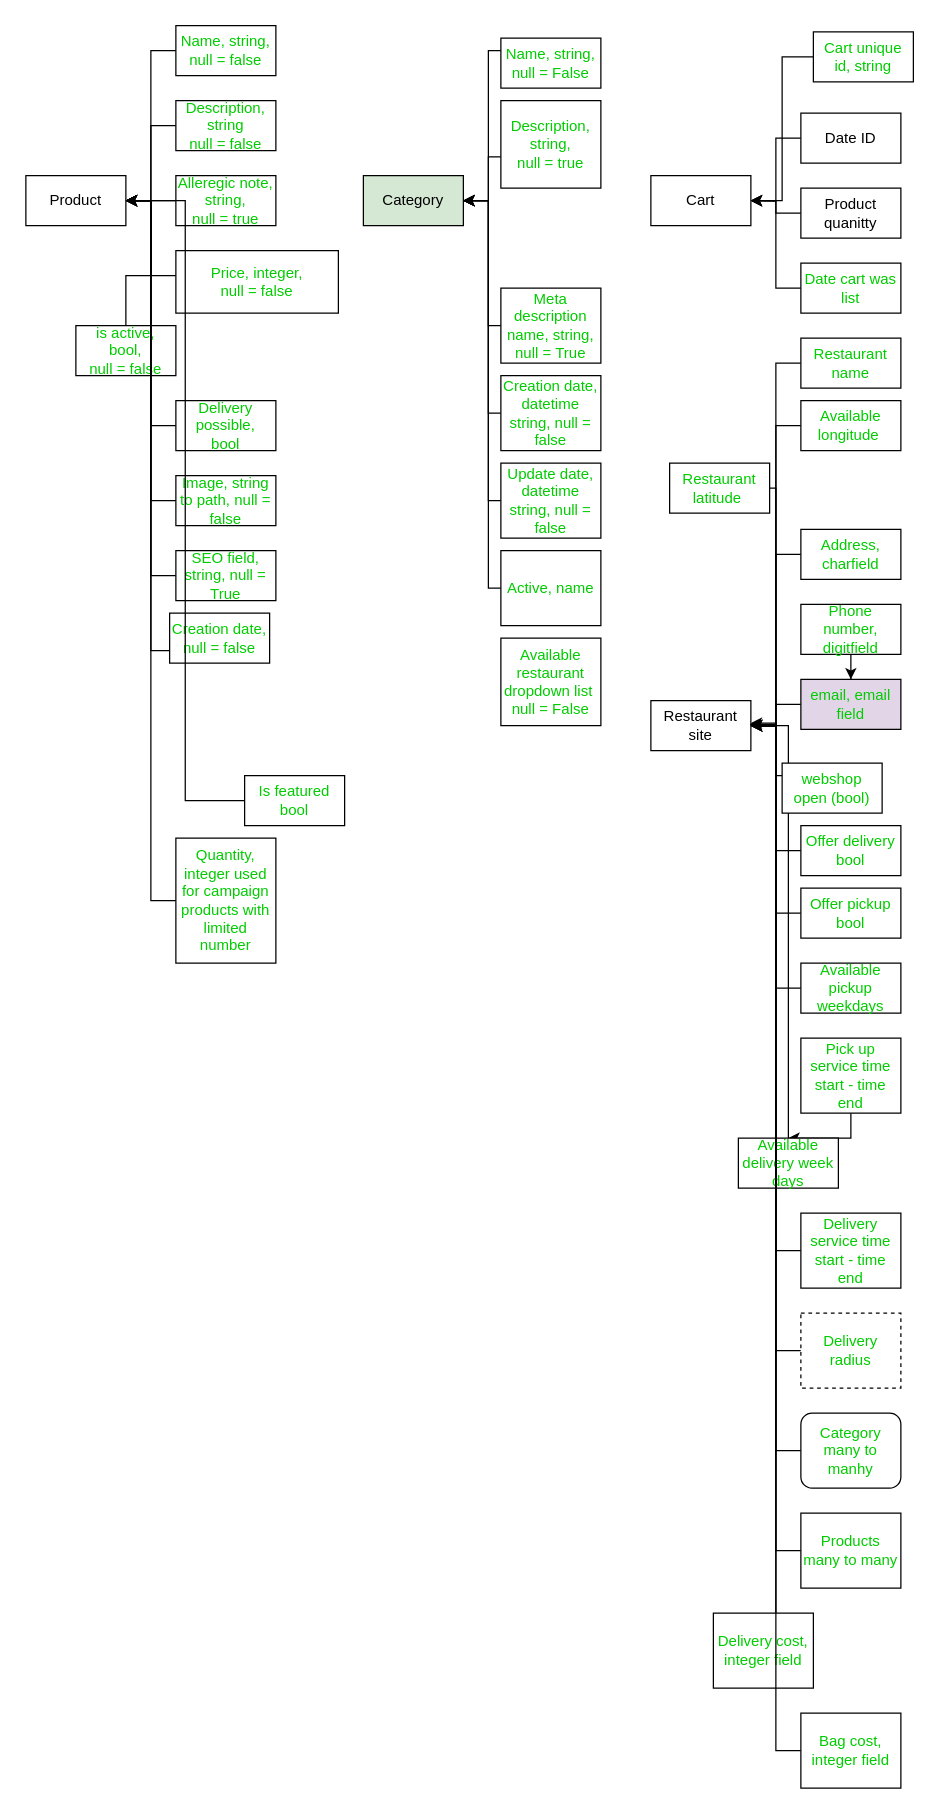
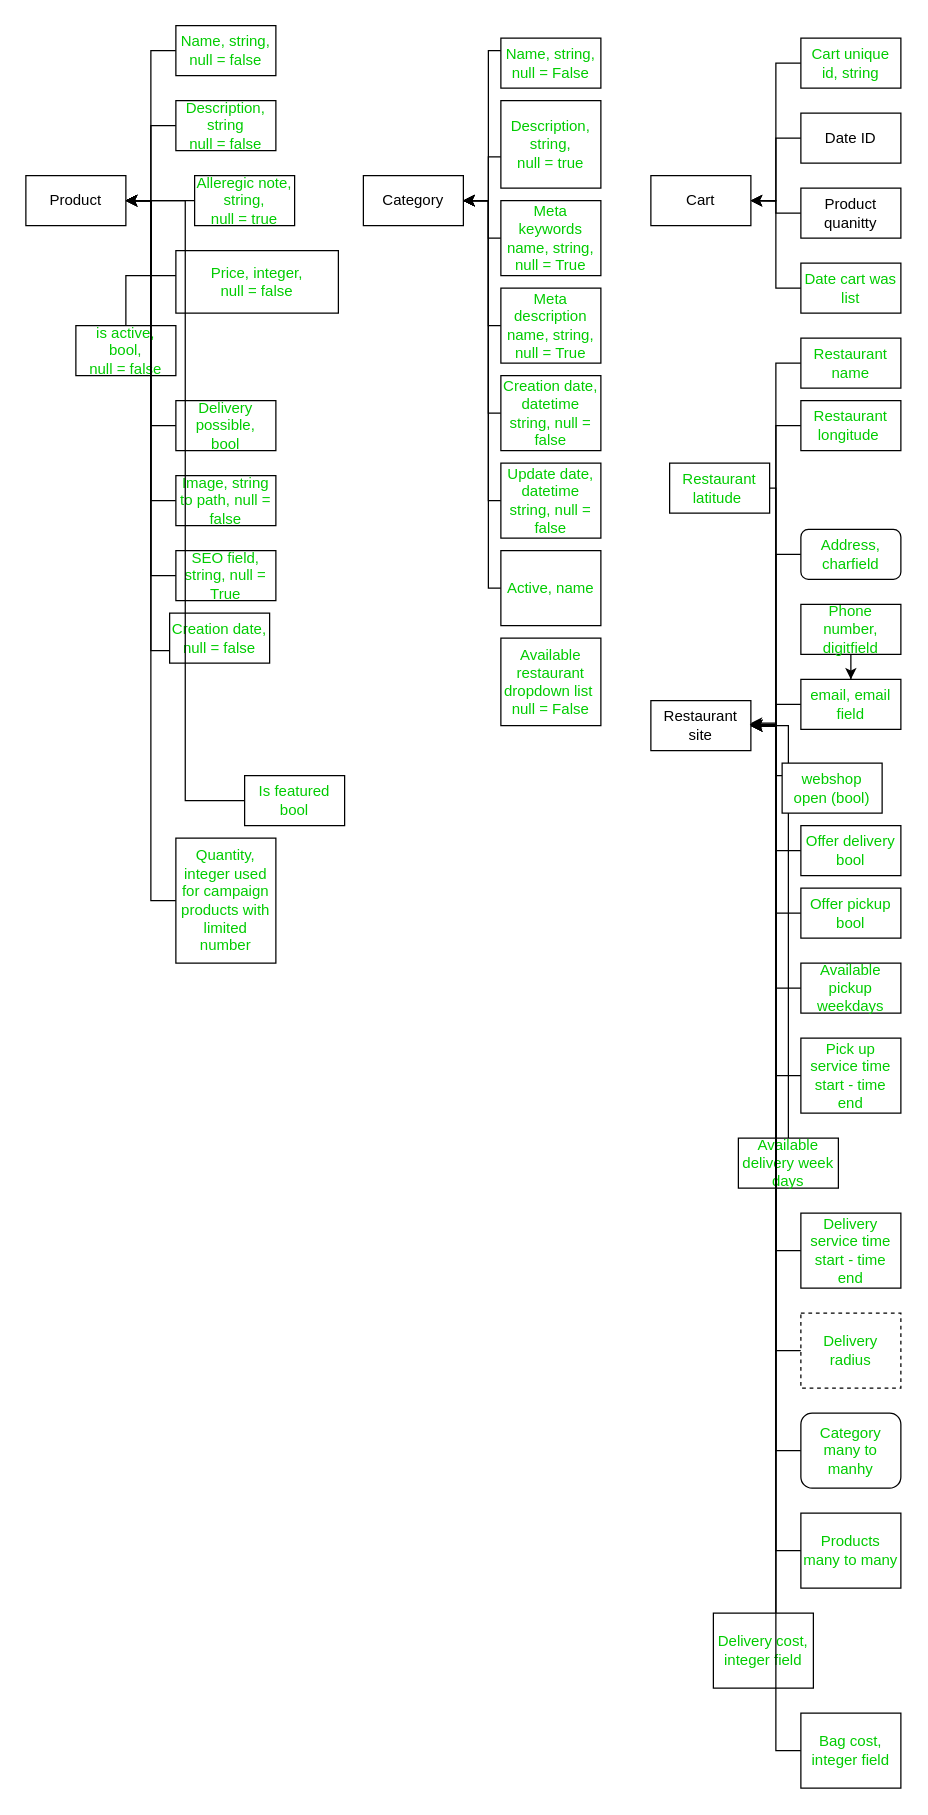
- <mxCell id="41" value="&lt;font color=&quot;#00cc00&quot;&gt;Cart unique id, string&lt;/font&gt;" style="rounded=0;whiteSpace=wrap;html=1;" parent="1" vertex="1"><mxGeometry x="650" y="25" width="80" height="40" as="geometry" /></mxCell>
+ <mxCell id="41" value="&lt;font color=&quot;#00cc00&quot;&gt;Cart unique id, string&lt;/font&gt;" style="rounded=0;whiteSpace=wrap;html=1;" parent="1" vertex="1"><mxGeometry x="640" y="30" width="80" height="40" as="geometry" /></mxCell>
- <mxCell id="8" value="&lt;font color=&quot;#00cc00&quot;&gt;Alleregic note, string,&lt;br&gt;null = true&lt;/font&gt;" style="rounded=0;whiteSpace=wrap;html=1;" parent="1" vertex="1"><mxGeometry x="140" y="140" width="80" height="40" as="geometry" /></mxCell>
+ <mxCell id="8" value="&lt;font color=&quot;#00cc00&quot;&gt;Alleregic note, string,&lt;br&gt;null = true&lt;/font&gt;" style="rounded=0;whiteSpace=wrap;html=1;" parent="1" vertex="1"><mxGeometry x="155" y="140" width="80" height="40" as="geometry" /></mxCell>
- <mxCell id="19" value="Category" style="rounded=0;whiteSpace=wrap;html=1;fillColor=#d5e8d4;" parent="1" vertex="1"><mxGeometry x="290" y="140" width="80" height="40" as="geometry" /></mxCell>
+ <mxCell id="19" value="Category" style="rounded=0;whiteSpace=wrap;html=1;" parent="1" vertex="1"><mxGeometry x="290" y="140" width="80" height="40" as="geometry" /></mxCell>
+ <mxCell id="24" style="edgeStyle=orthogonalEdgeStyle;rounded=0;orthogonalLoop=1;jettySize=auto;html=1;entryX=1;entryY=0.5;entryDx=0;entryDy=0;" parent="1" source="25" target="19" edge="1"><mxGeometry relative="1" as="geometry"><Array as="points"><mxPoint x="390" y="190" /><mxPoint x="390" y="160" /></Array></mxGeometry></mxCell>
+ <mxCell id="25" value="&lt;font color=&quot;#00cc00&quot;&gt;Meta keywords name, string,&lt;br&gt;null = True&lt;/font&gt;" style="rounded=0;whiteSpace=wrap;html=1;" parent="1" vertex="1"><mxGeometry x="400" y="160" width="80" height="60" as="geometry" /></mxCell>
- <mxCell id="68" value="&lt;font color=&quot;#00cc00&quot;&gt;Available longitude&amp;nbsp;&lt;/font&gt;" style="rounded=0;whiteSpace=wrap;html=1;" parent="1" vertex="1"><mxGeometry x="640" y="320" width="80" height="40" as="geometry" /></mxCell>
+ <mxCell id="68" value="&lt;font color=&quot;#00cc00&quot;&gt;Restaurant longitude&amp;nbsp;&lt;/font&gt;" style="rounded=0;whiteSpace=wrap;html=1;" parent="1" vertex="1"><mxGeometry x="640" y="320" width="80" height="40" as="geometry" /></mxCell>
- <mxCell id="52" value="&lt;font color=&quot;#00cc00&quot;&gt;Address, charfield&lt;/font&gt;" style="rounded=0;whiteSpace=wrap;html=1;" parent="1" vertex="1"><mxGeometry x="640" y="423" width="80" height="40" as="geometry" /></mxCell>
+ <mxCell id="52" value="&lt;font color=&quot;#00cc00&quot;&gt;Address, charfield&lt;/font&gt;" style="whiteSpace=wrap;html=1;rounded=1;" parent="1" vertex="1"><mxGeometry x="640" y="423" width="80" height="40" as="geometry" /></mxCell>
- <mxCell id="56" value="&lt;font color=&quot;#00cc00&quot;&gt;email, email field&lt;/font&gt;" style="rounded=0;whiteSpace=wrap;html=1;fillColor=#e1d5e7;" parent="1" vertex="1"><mxGeometry x="640" y="543" width="80" height="40" as="geometry" /></mxCell>
+ <mxCell id="56" value="&lt;font color=&quot;#00cc00&quot;&gt;email, email field&lt;/font&gt;" style="rounded=0;whiteSpace=wrap;html=1;" parent="1" vertex="1"><mxGeometry x="640" y="543" width="80" height="40" as="geometry" /></mxCell>
- <mxCell id="59" style="edgeStyle=orthogonalEdgeStyle;rounded=0;orthogonalLoop=1;jettySize=auto;html=1;" parent="1" source="60" target="62" edge="1"><mxGeometry relative="1" as="geometry" /></mxCell>
+ <mxCell id="59" style="edgeStyle=orthogonalEdgeStyle;rounded=0;orthogonalLoop=1;jettySize=auto;html=1;entryX=1;entryY=0.5;entryDx=0;entryDy=0;" parent="1" source="60" target="50" edge="1"><mxGeometry relative="1" as="geometry" /></mxCell>
